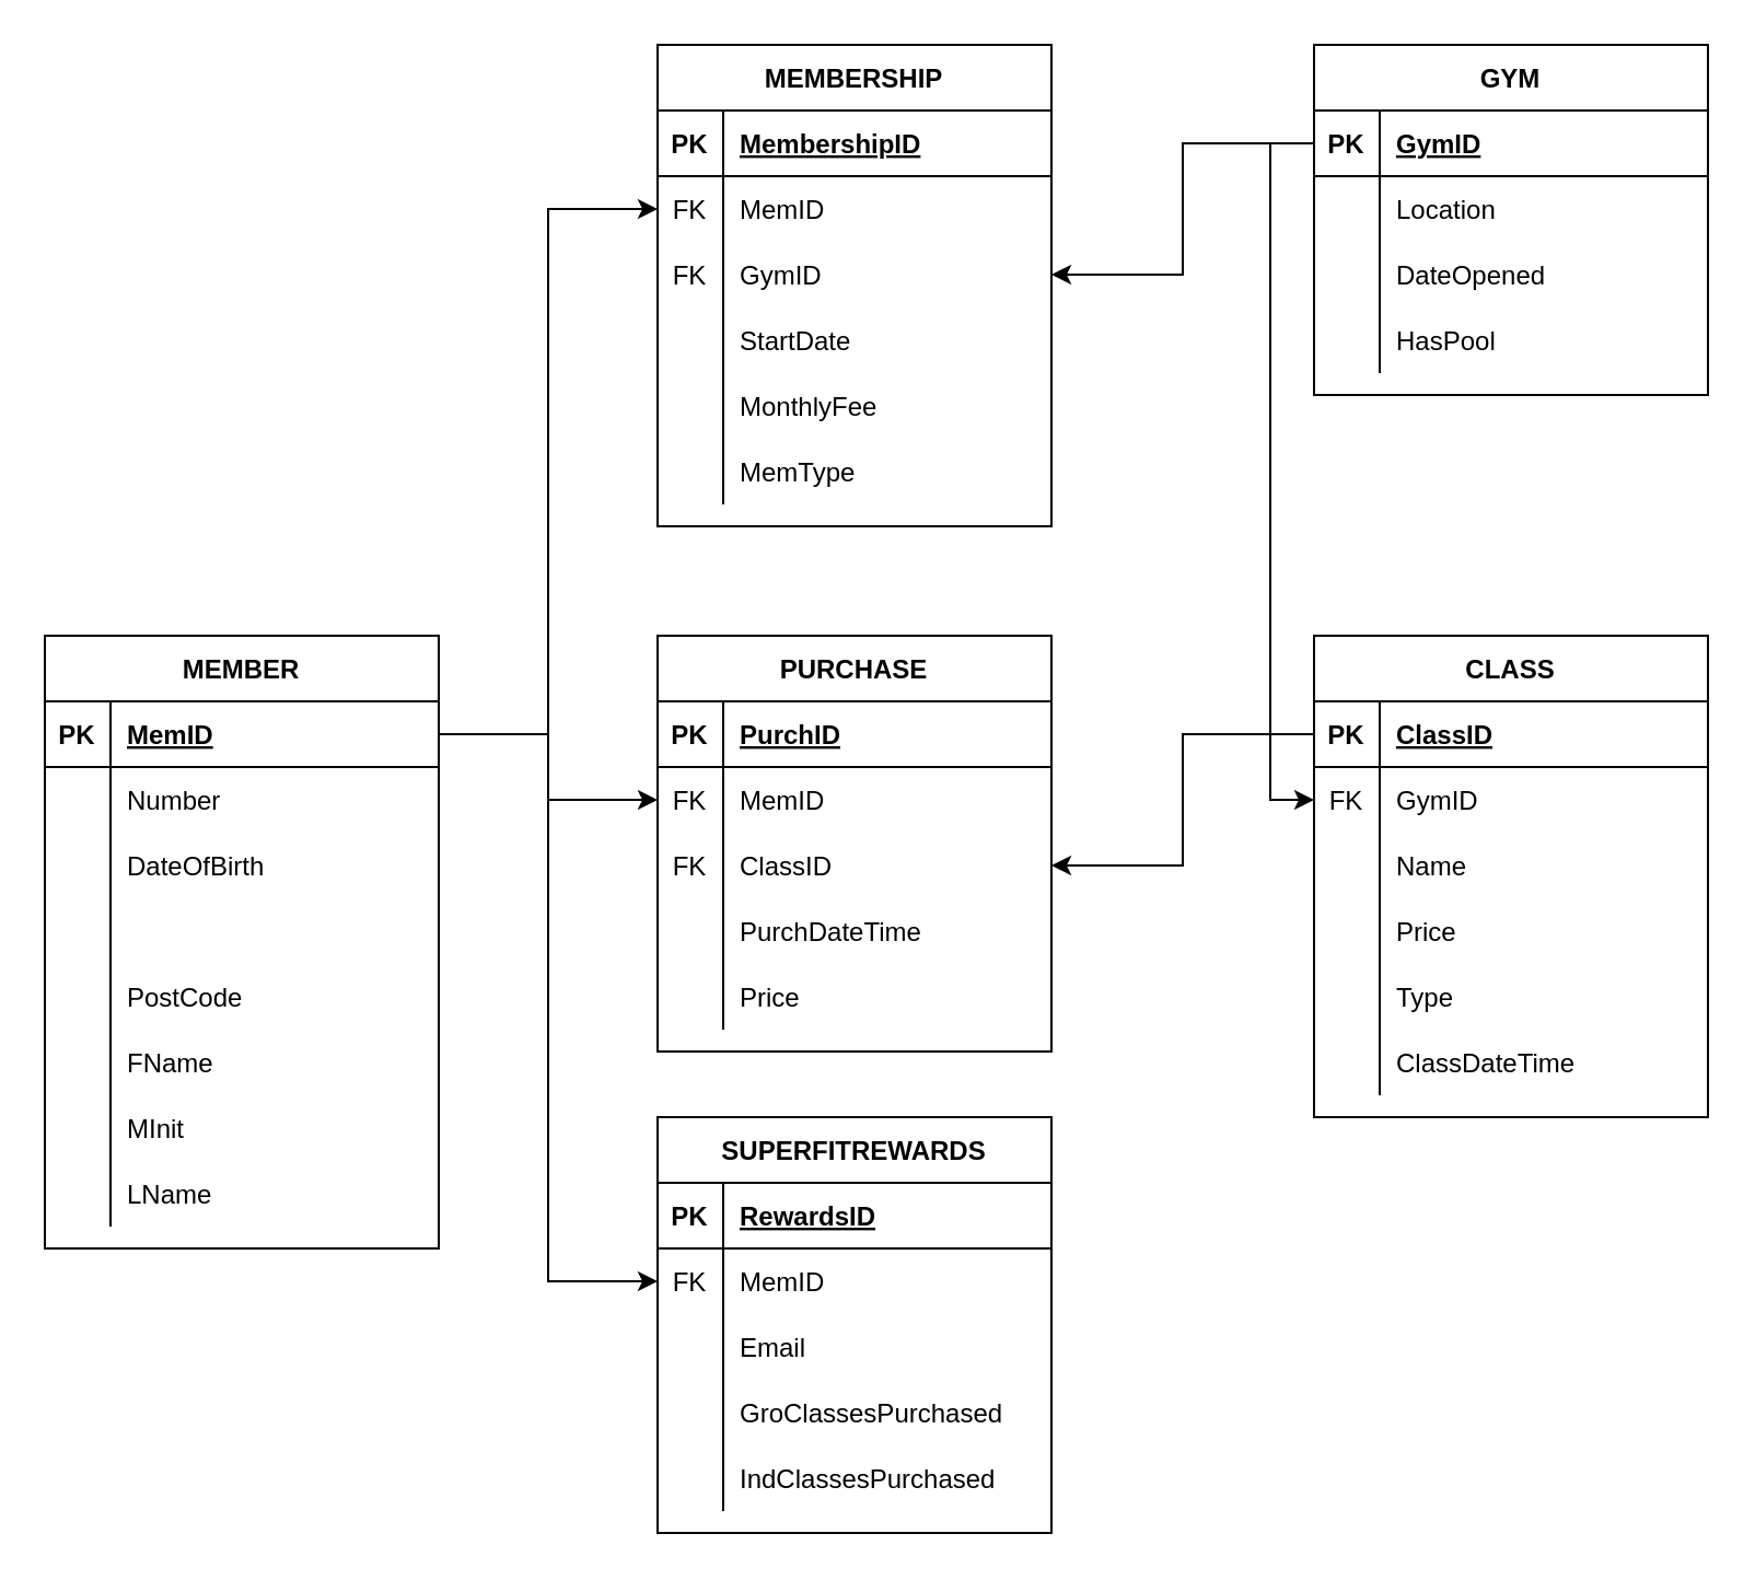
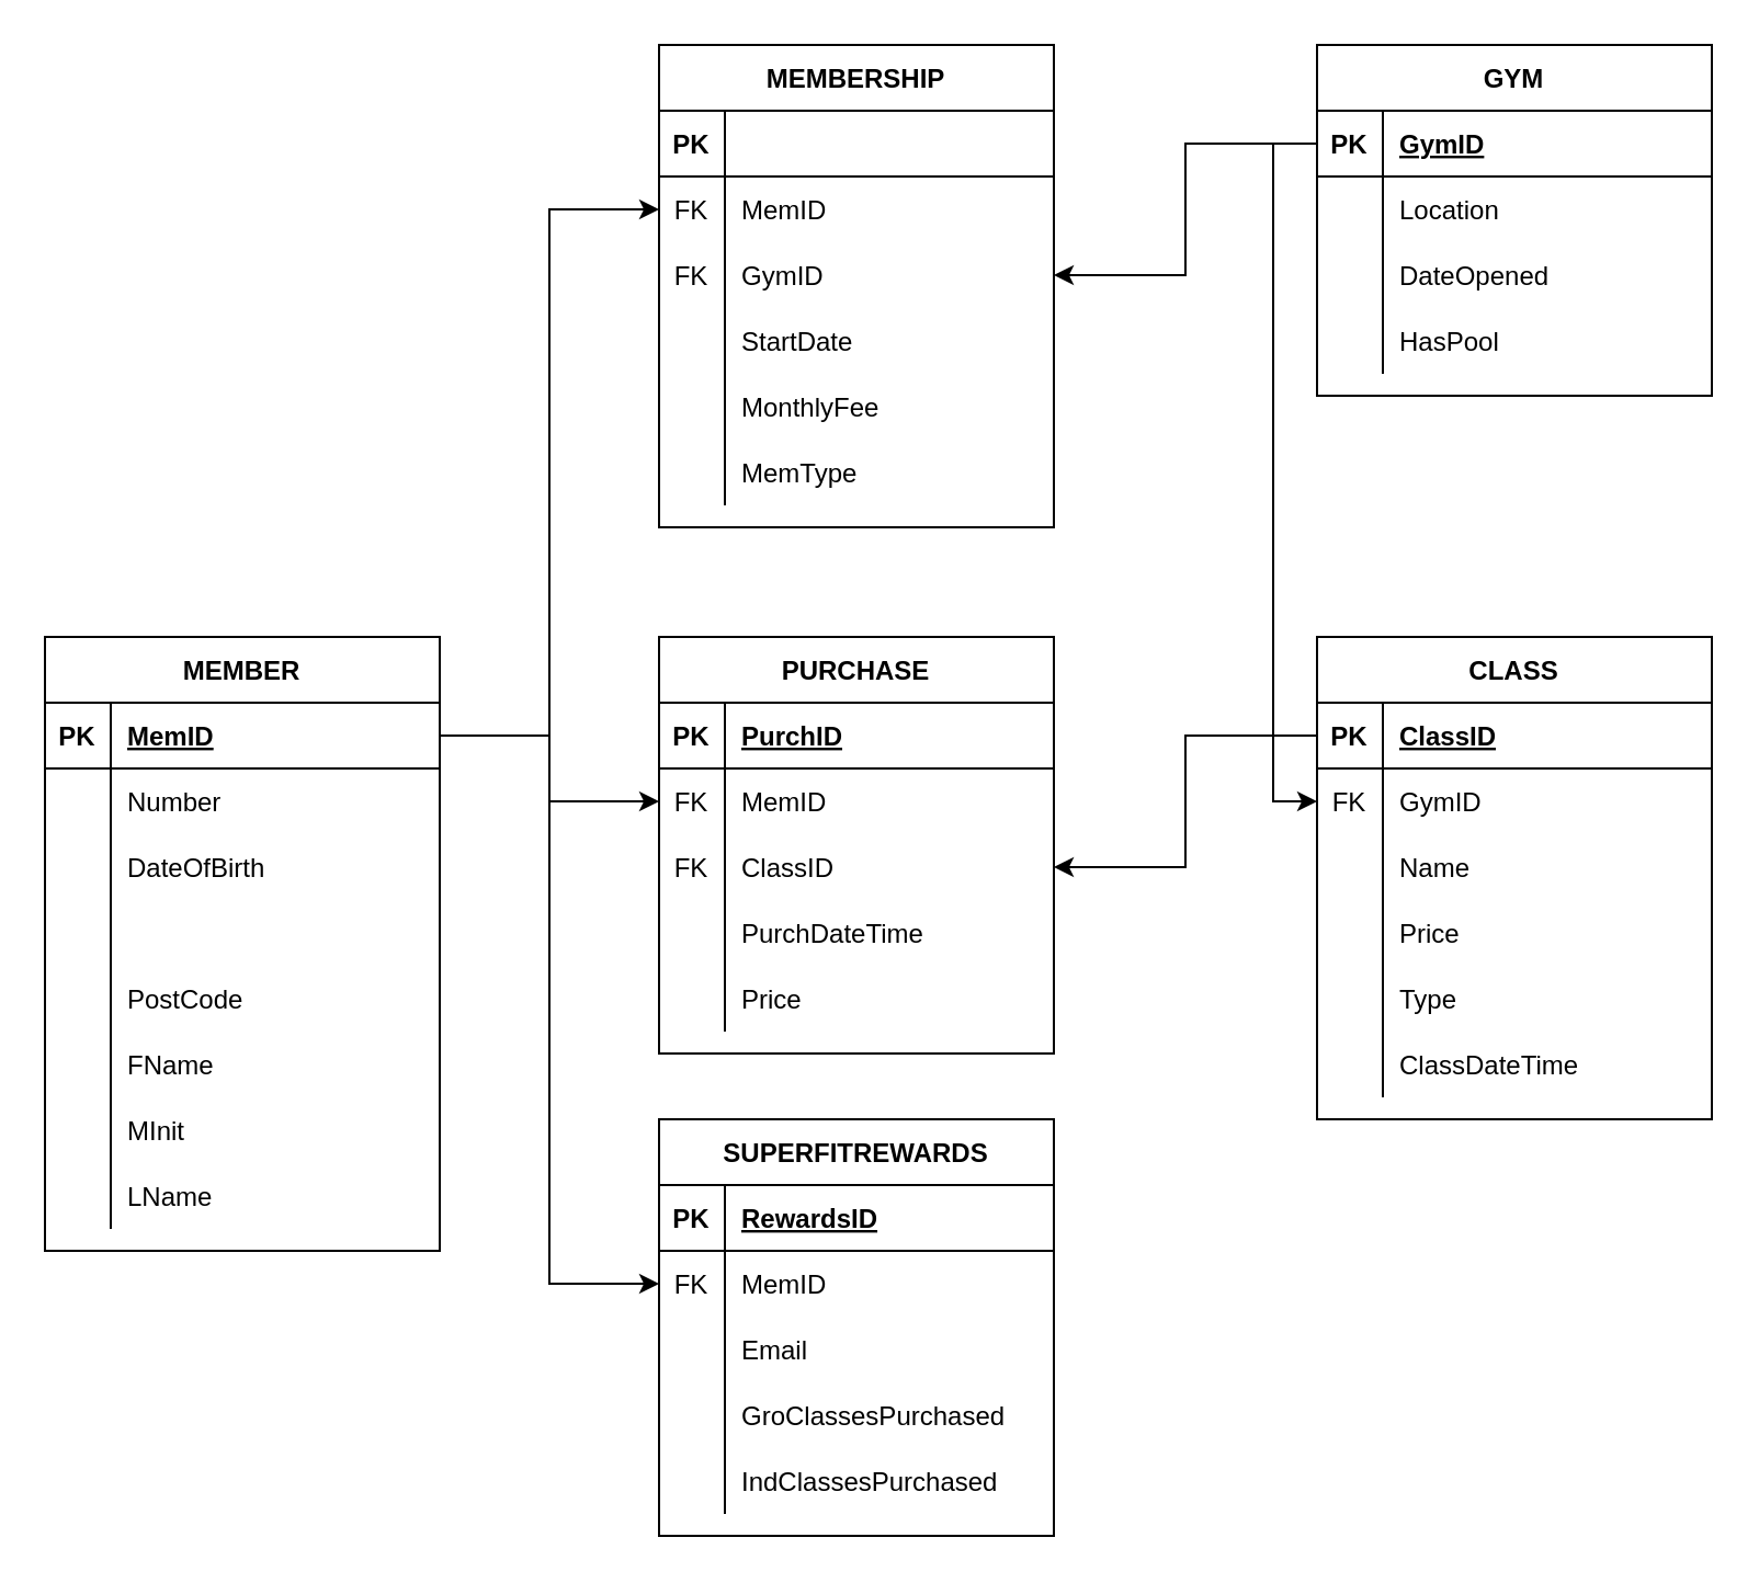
- <mxCell id="29" value="MembershipID" style="shape=partialRectangle;connectable=0;fillColor=none;top=0;left=0;bottom=0;right=0;align=left;spacingLeft=6;fontStyle=5;overflow=hidden;" vertex="1" parent="27"><mxGeometry x="30" width="150" height="30" as="geometry" /></mxCell>
